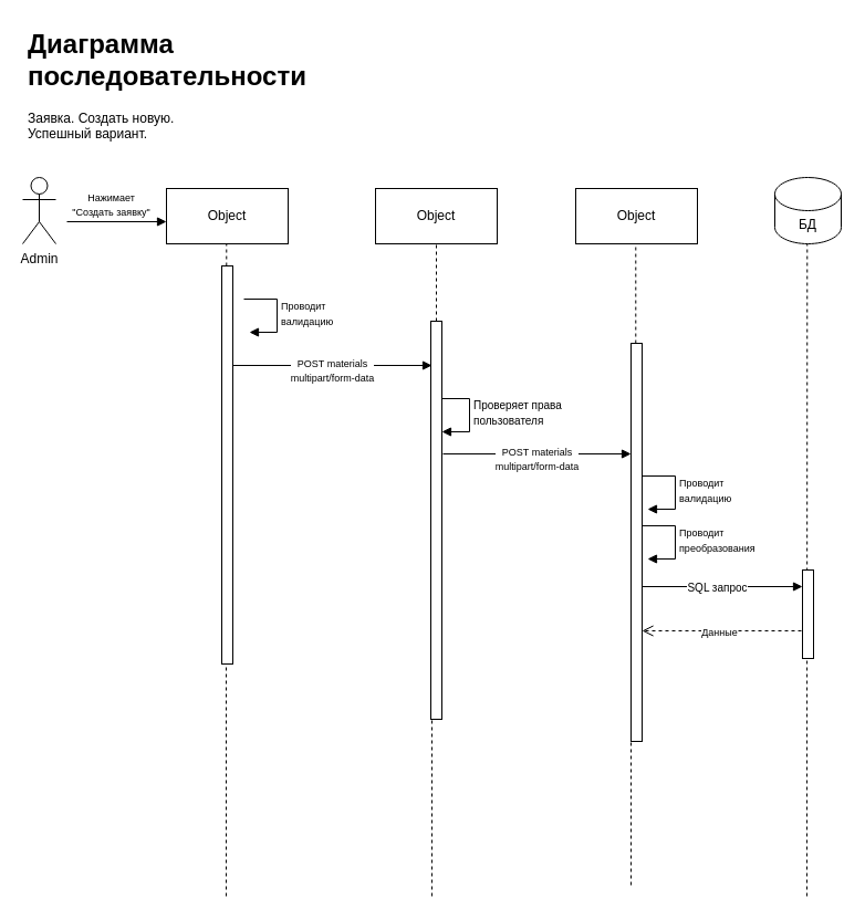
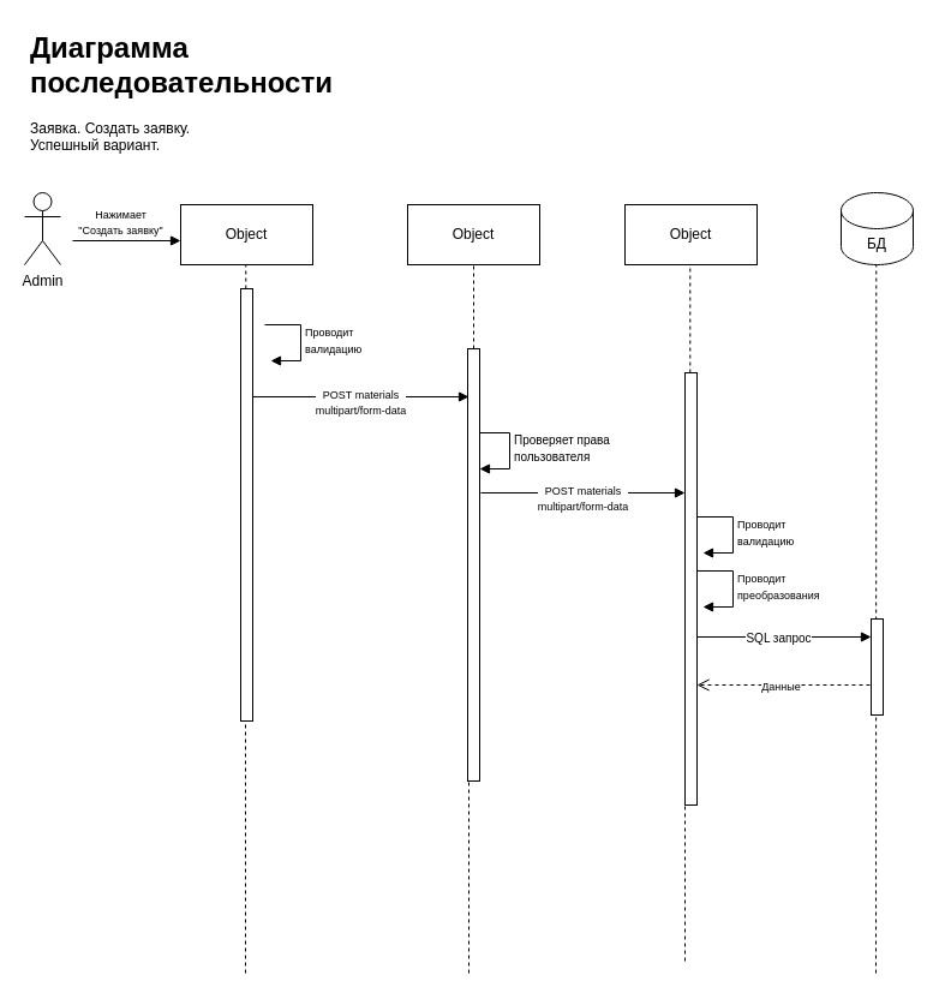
- <mxCell id="7" value="&lt;h1&gt;Диаграмма последовательности&lt;/h1&gt;&lt;p&gt;Заявка. Создать новую. &lt;br&gt;Успешный вариант.&lt;/p&gt;" style="text;html=1;strokeColor=none;fillColor=none;spacing=5;spacingTop=-20;whiteSpace=wrap;overflow=hidden;rounded=0;" vertex="1" parent="1"><mxGeometry x="20" y="20" width="270" height="120" as="geometry" /></mxCell>
+ <mxCell id="7" value="&lt;h1&gt;Диаграмма последовательности&lt;/h1&gt;&lt;p&gt;Заявка. Создать заявку. &lt;br&gt;Успешный вариант.&lt;/p&gt;" style="text;html=1;strokeColor=none;fillColor=none;spacing=5;spacingTop=-20;whiteSpace=wrap;overflow=hidden;rounded=0;" vertex="1" parent="1"><mxGeometry x="20" y="20" width="270" height="120" as="geometry" /></mxCell>
